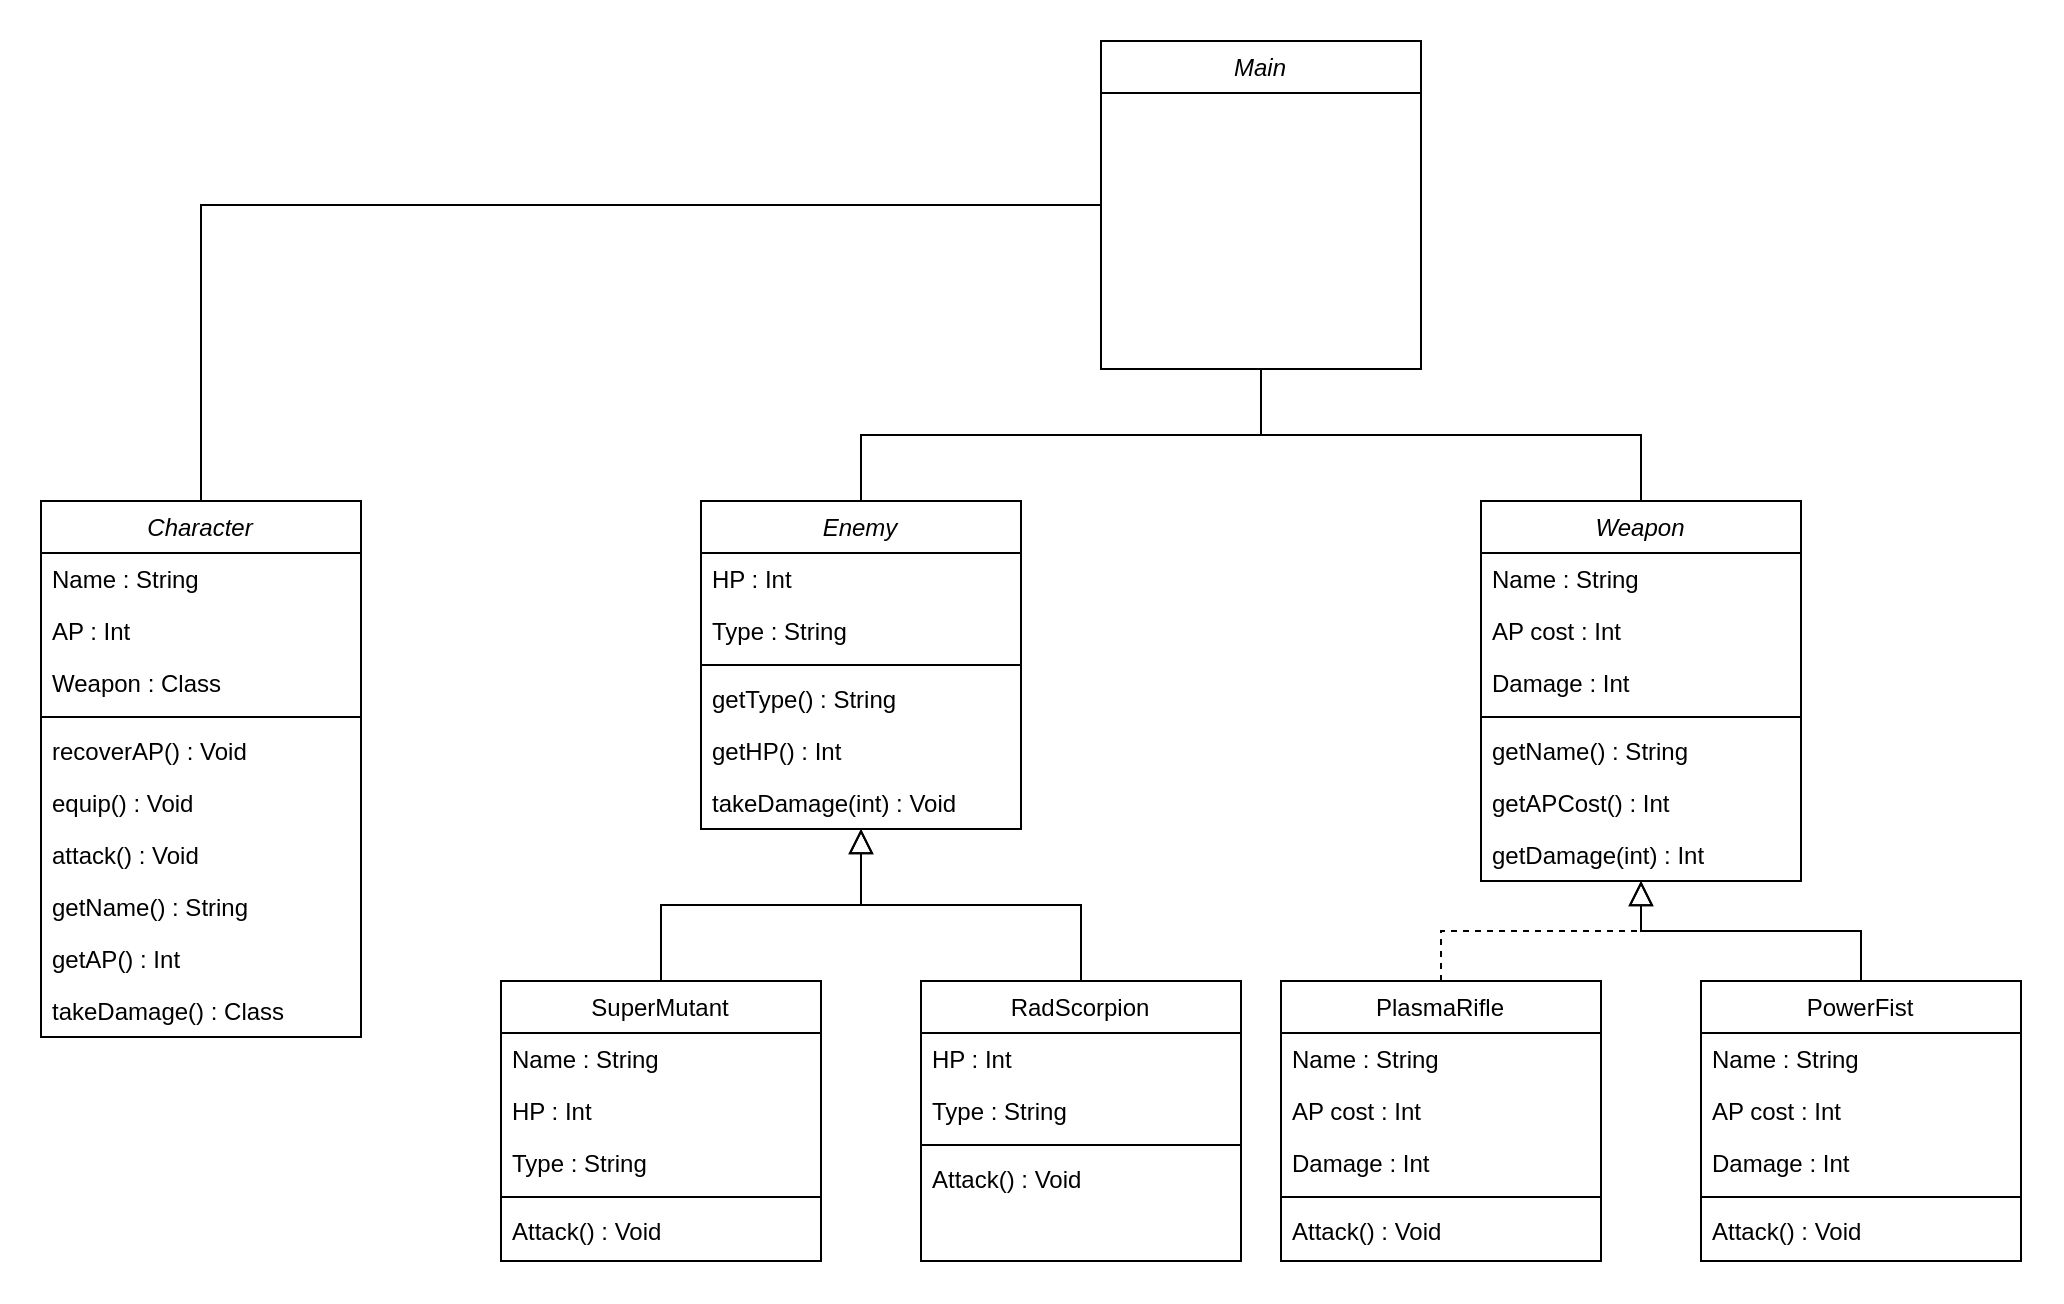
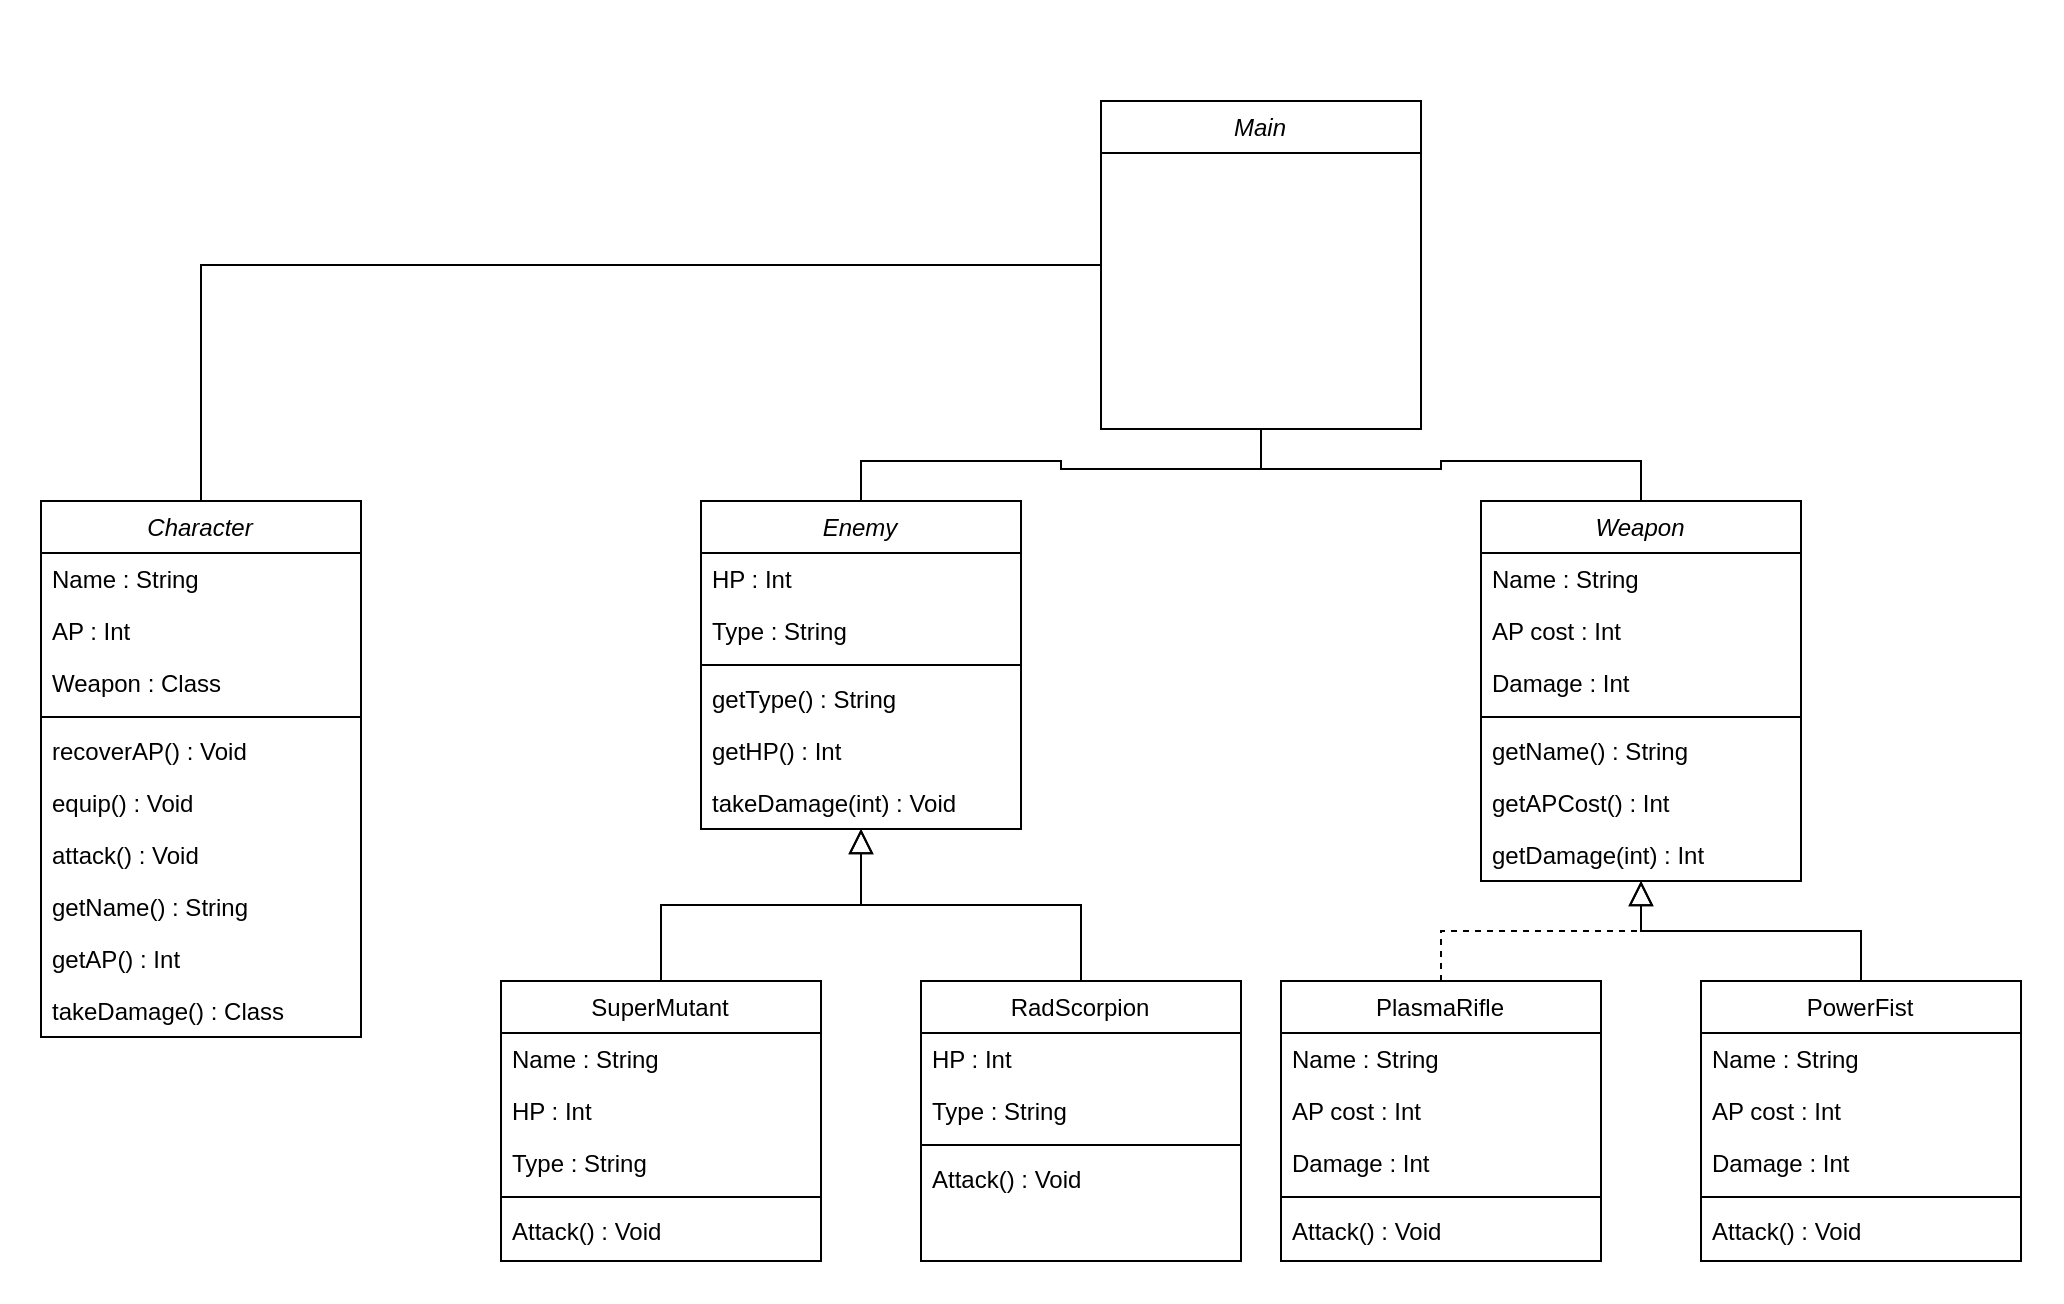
- <mxCell id="46" value="Main" style="swimlane;fontStyle=2;align=center;verticalAlign=top;childLayout=stackLayout;horizontal=1;startSize=26;horizontalStack=0;resizeParent=1;resizeLast=0;collapsible=1;marginBottom=0;rounded=0;shadow=0;strokeWidth=1;" vertex="1" parent="1"><mxGeometry x="550" y="20" width="160" height="164" as="geometry"><mxRectangle x="230" y="140" width="160" height="26" as="alternateBounds" /></mxGeometry></mxCell>
+ <mxCell id="46" value="Main" style="swimlane;fontStyle=2;align=center;verticalAlign=top;childLayout=stackLayout;horizontal=1;startSize=26;horizontalStack=0;resizeParent=1;resizeLast=0;collapsible=1;marginBottom=0;rounded=0;shadow=0;strokeWidth=1;" vertex="1" parent="1"><mxGeometry x="550" y="50" width="160" height="164" as="geometry"><mxRectangle x="230" y="140" width="160" height="26" as="alternateBounds" /></mxGeometry></mxCell>
